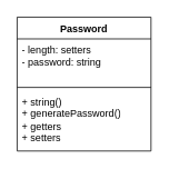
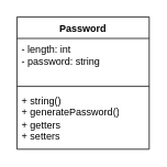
- <mxCell id="3" value="- length: setters&lt;br&gt;- password: string" style="text;strokeColor=none;fillColor=none;align=left;verticalAlign=top;spacingLeft=4;spacingRight=4;overflow=hidden;rotatable=0;points=[[0,0.5],[1,0.5]];portConstraint=eastwest;whiteSpace=wrap;html=1;" vertex="1" parent="2"><mxGeometry y="26" width="160" height="54" as="geometry" /></mxCell>
+ <mxCell id="3" value="- length: int&lt;br&gt;- password: string" style="text;strokeColor=none;fillColor=none;align=left;verticalAlign=top;spacingLeft=4;spacingRight=4;overflow=hidden;rotatable=0;points=[[0,0.5],[1,0.5]];portConstraint=eastwest;whiteSpace=wrap;html=1;" vertex="1" parent="2"><mxGeometry y="26" width="160" height="54" as="geometry" /></mxCell>
